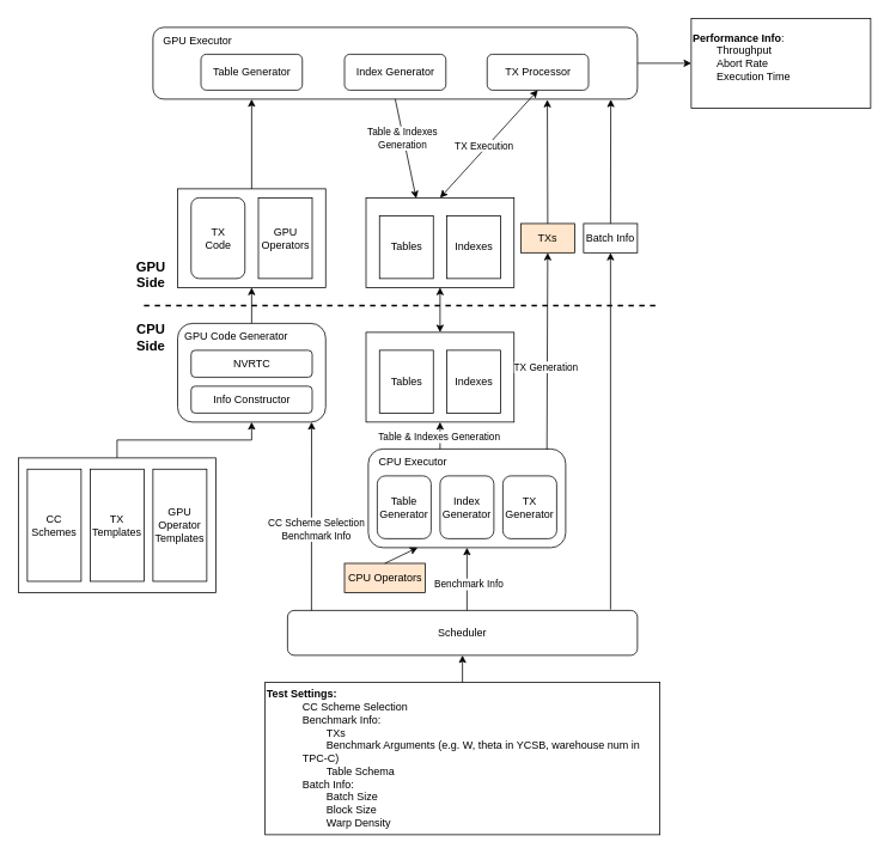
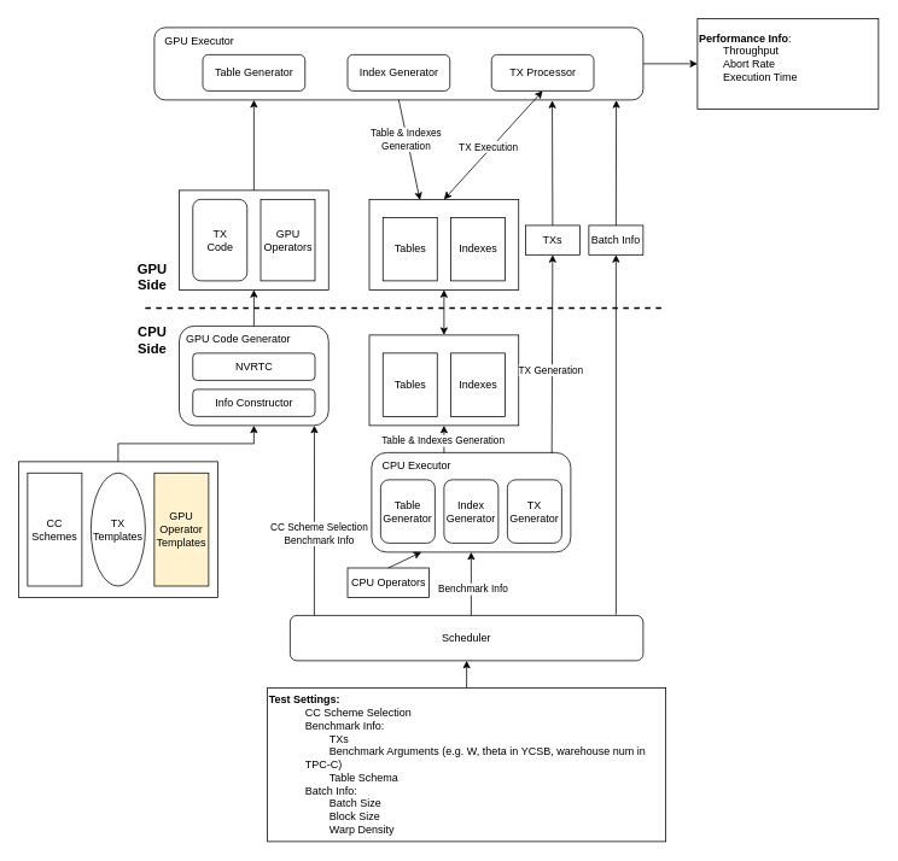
- <mxCell id="33" value="TXs" style="rounded=0;whiteSpace=wrap;html=1;fillColor=#ffe6cc;" vertex="1" parent="1"><mxGeometry x="580" y="248.75" width="60" height="32.5" as="geometry" /></mxCell>
+ <mxCell id="33" value="TXs" style="rounded=0;whiteSpace=wrap;html=1;" vertex="1" parent="1"><mxGeometry x="580" y="248.75" width="60" height="32.5" as="geometry" /></mxCell>
- <mxCell id="7" value="TX&lt;div&gt;Templates&lt;/div&gt;" style="rounded=0;whiteSpace=wrap;html=1;" vertex="1" parent="1"><mxGeometry x="100" y="522.5" width="60" height="125" as="geometry" /></mxCell>
+ <mxCell id="7" value="TX&lt;div&gt;Templates&lt;/div&gt;" style="ellipse;whiteSpace=wrap;html=1;" vertex="1" parent="1"><mxGeometry x="100" y="522.5" width="60" height="125" as="geometry" /></mxCell>
- <mxCell id="8" value="GPU&lt;div&gt;Operator&lt;/div&gt;&lt;div&gt;Templates&lt;/div&gt;" style="rounded=0;whiteSpace=wrap;html=1;" vertex="1" parent="1"><mxGeometry x="170" y="522.5" width="60" height="125" as="geometry" /></mxCell>
+ <mxCell id="8" value="GPU&lt;div&gt;Operator&lt;/div&gt;&lt;div&gt;Templates&lt;/div&gt;" style="rounded=0;whiteSpace=wrap;html=1;fillColor=#fff2cc;" vertex="1" parent="1"><mxGeometry x="170" y="522.5" width="60" height="125" as="geometry" /></mxCell>
- <mxCell id="14" value="CPU Operators" style="rounded=0;whiteSpace=wrap;html=1;fillColor=#ffe6cc;" vertex="1" parent="1"><mxGeometry x="383.5" y="627.5" width="90" height="32.5" as="geometry" /></mxCell>
+ <mxCell id="14" value="CPU Operators" style="rounded=0;whiteSpace=wrap;html=1;" vertex="1" parent="1"><mxGeometry x="383.5" y="627.5" width="90" height="32.5" as="geometry" /></mxCell>
